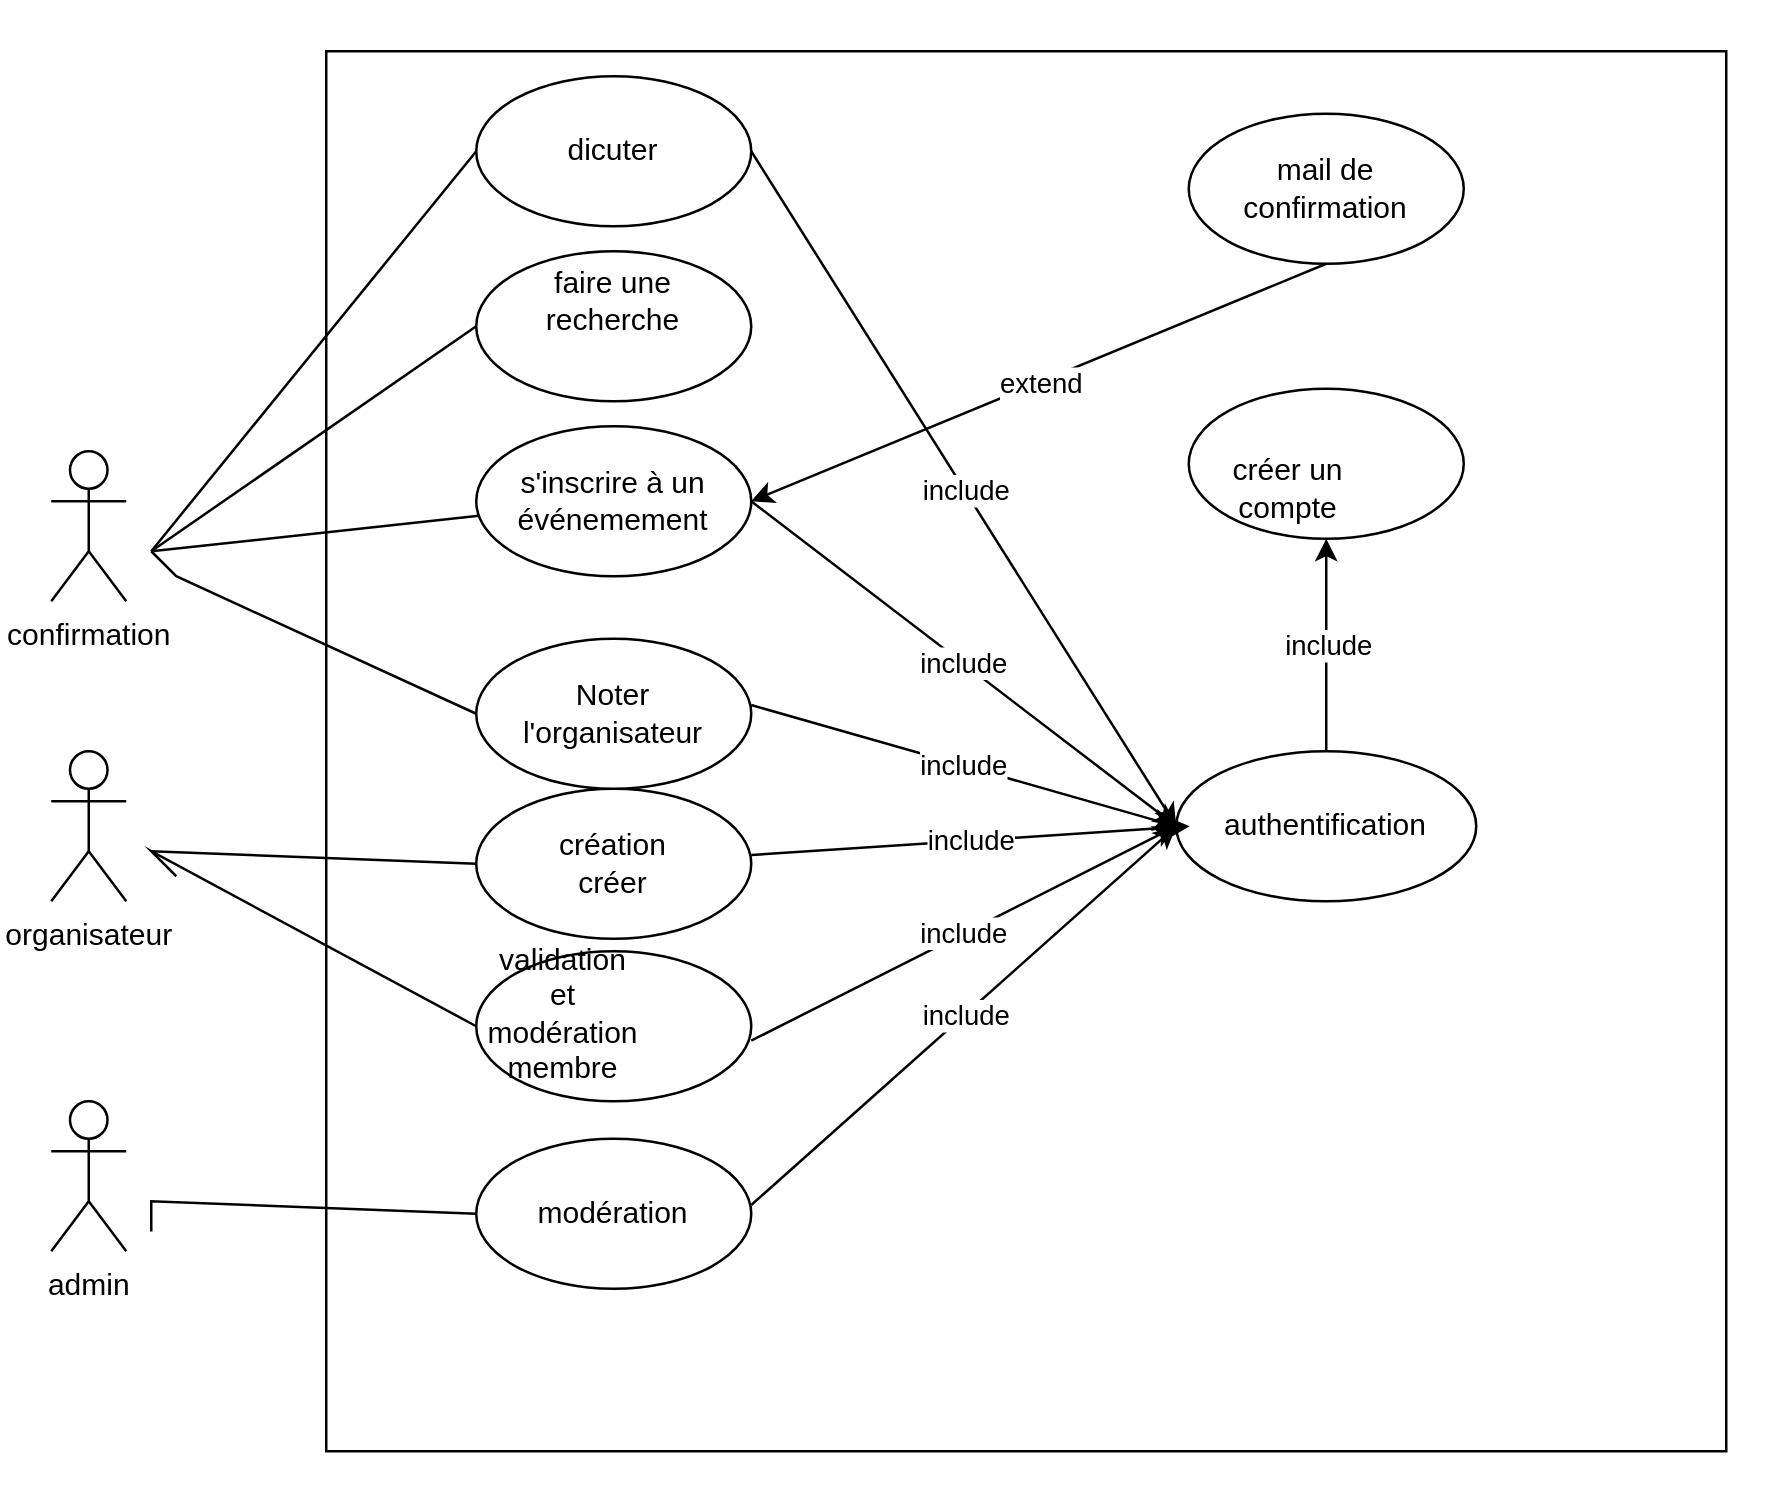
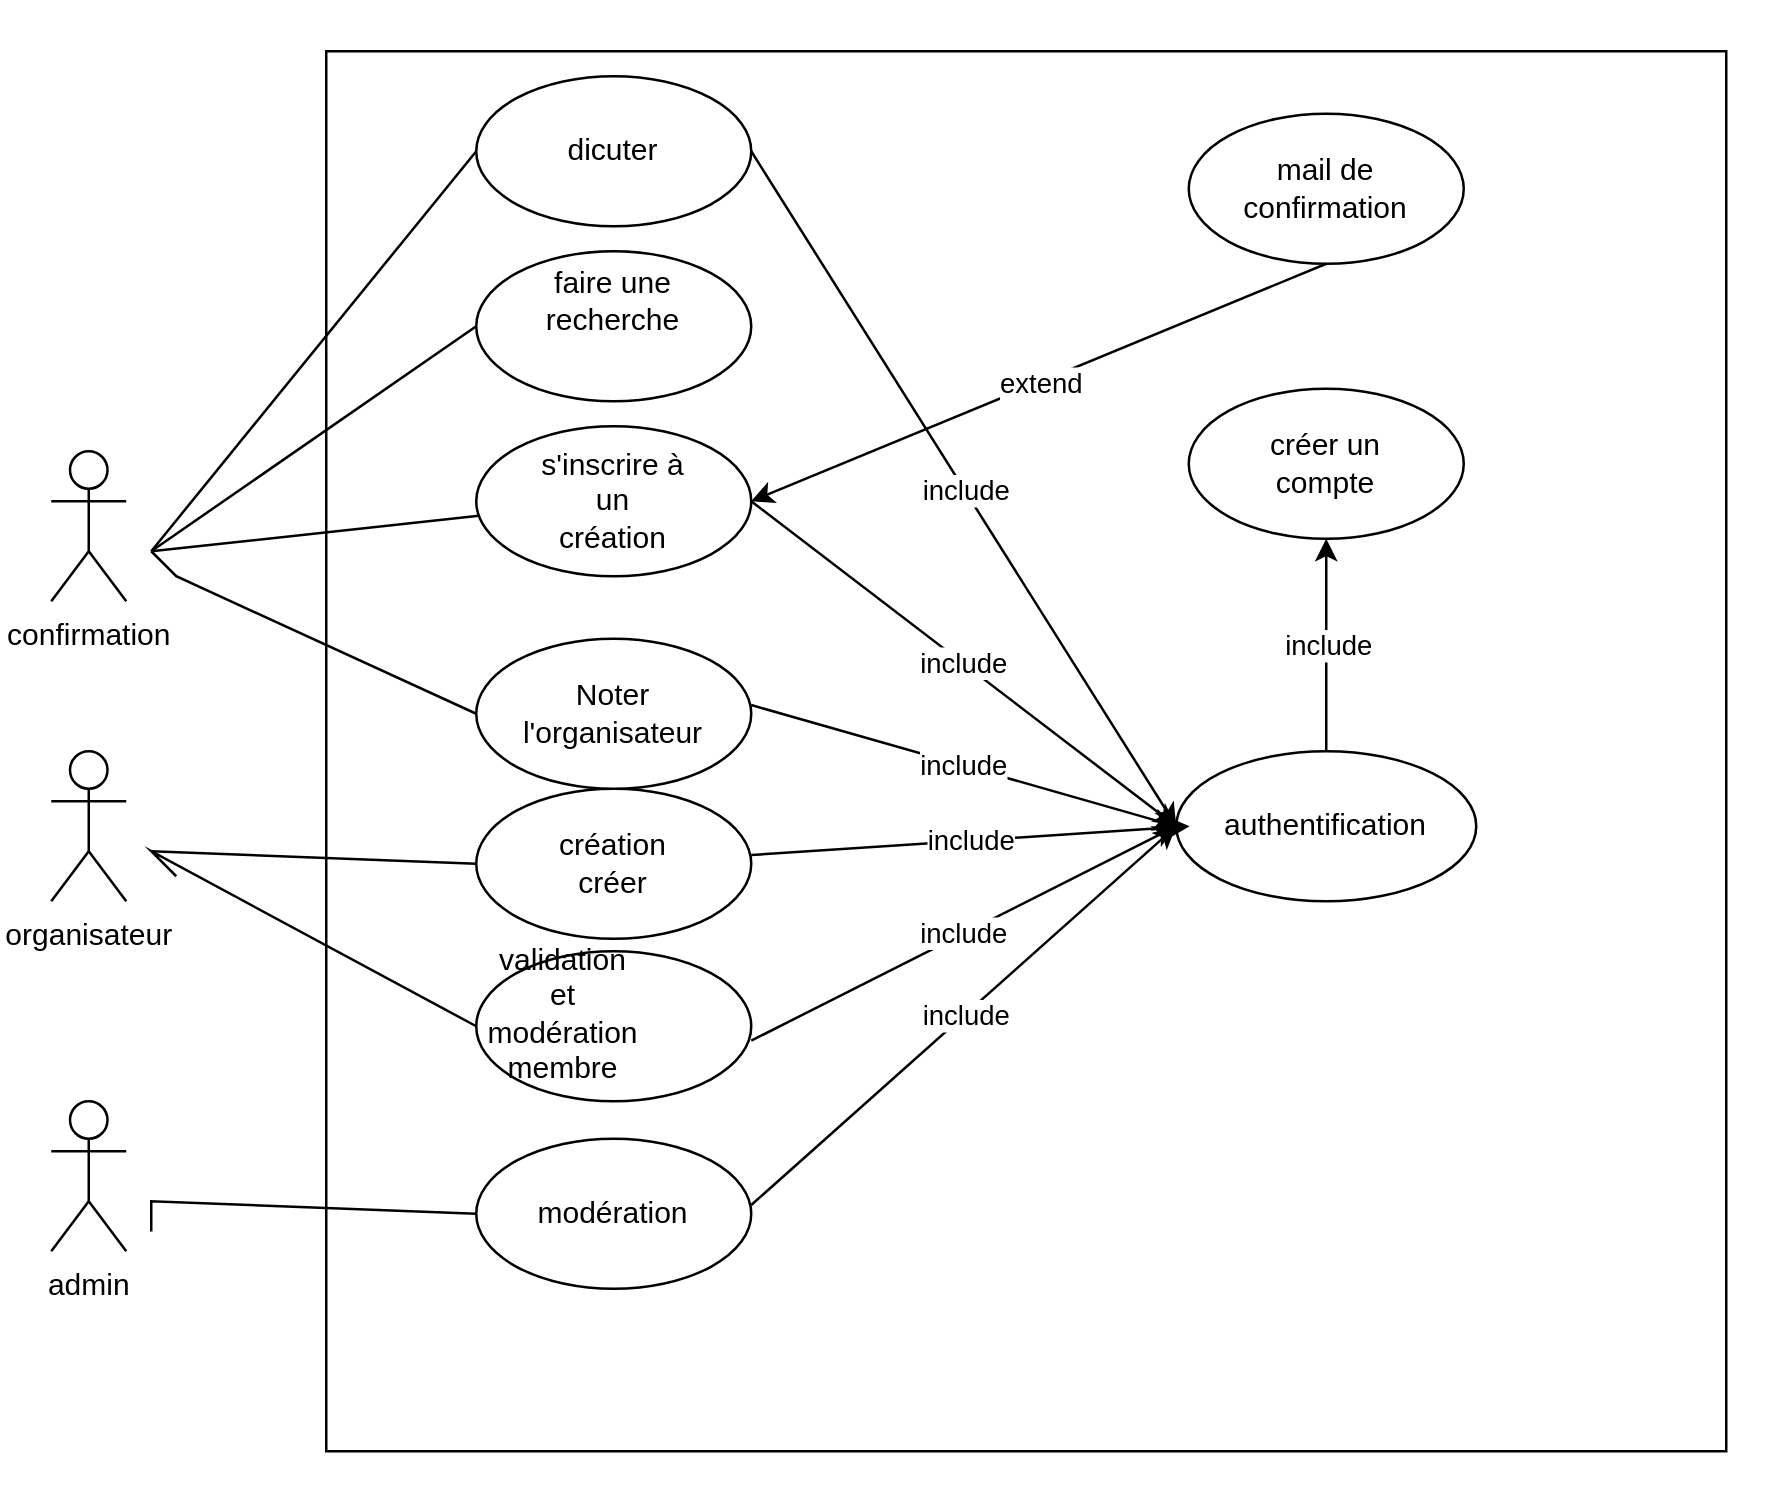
- <mxCell id="17" value="créer un compte" style="text;html=1;strokeColor=none;fillColor=none;align=center;verticalAlign=middle;whiteSpace=wrap;rounded=0;" vertex="1" parent="1"><mxGeometry x="485" y="180" width="60" height="30" as="geometry" /></mxCell>
+ <mxCell id="17" value="créer un compte" style="text;html=1;strokeColor=none;fillColor=none;align=center;verticalAlign=middle;whiteSpace=wrap;rounded=0;" vertex="1" parent="1"><mxGeometry x="500" y="170" width="60" height="30" as="geometry" /></mxCell>
- <mxCell id="14" value="s'inscrire à un événemement" style="text;html=1;strokeColor=none;fillColor=none;align=center;verticalAlign=middle;whiteSpace=wrap;rounded=0;" vertex="1" parent="1"><mxGeometry x="215" y="185" width="60" height="30" as="geometry" /></mxCell>
+ <mxCell id="14" value="s'inscrire à un création" style="text;html=1;strokeColor=none;fillColor=none;align=center;verticalAlign=middle;whiteSpace=wrap;rounded=0;" vertex="1" parent="1"><mxGeometry x="215" y="185" width="60" height="30" as="geometry" /></mxCell>
